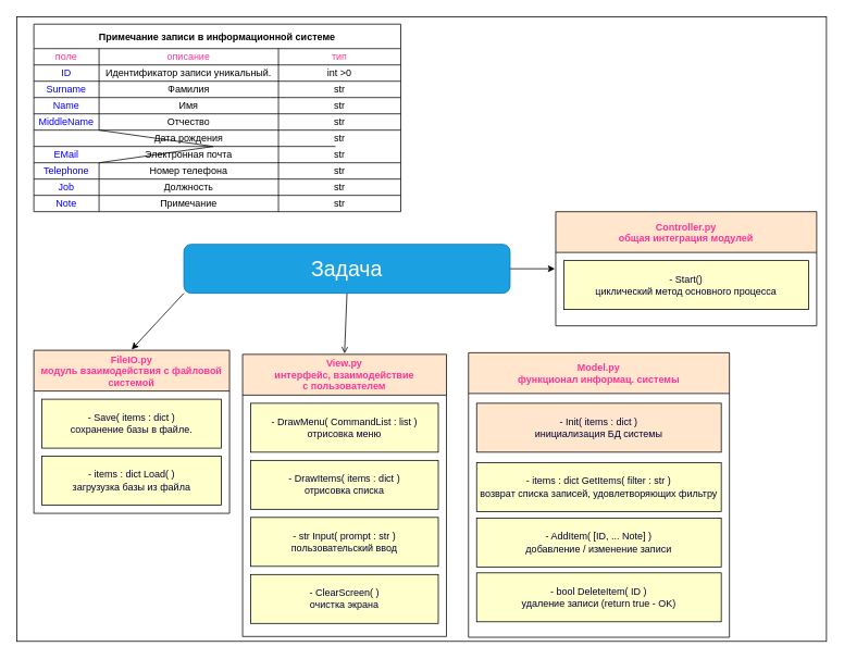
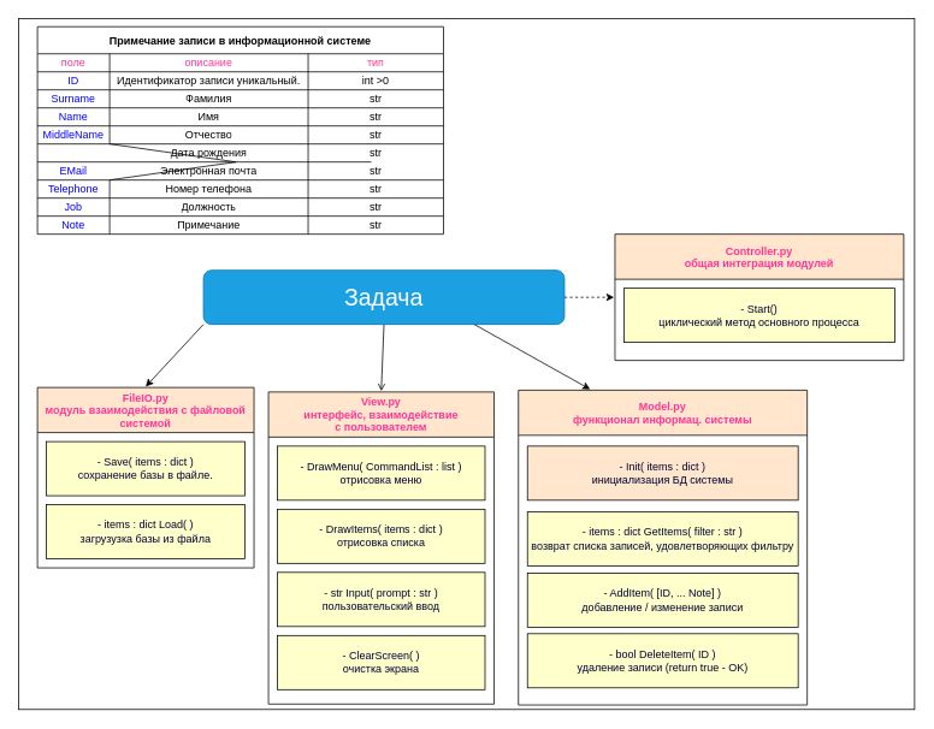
- <mxCell id="49" style="edgeStyle=none;html=1;exitX=1;exitY=0.5;exitDx=0;exitDy=0;entryX=0;entryY=0.5;entryDx=0;entryDy=0;fontColor=#00FF00;strokeColor=#000000;" parent="1" source="50" target="61" edge="1"><mxGeometry relative="1" as="geometry" /></mxCell>
+ <mxCell id="49" style="edgeStyle=none;html=1;exitX=1;exitY=0.5;exitDx=0;exitDy=0;entryX=0;entryY=0.5;entryDx=0;entryDy=0;fontColor=#00FF00;strokeColor=#000000;dashed=1;" parent="1" source="50" target="61" edge="1"><mxGeometry relative="1" as="geometry" /></mxCell>
+ <mxCell id="47" style="edgeStyle=none;html=1;exitX=0.75;exitY=1;exitDx=0;exitDy=0;entryX=0.25;entryY=0;entryDx=0;entryDy=0;fontColor=#00FF00;strokeColor=#000000;" parent="1" source="50" target="56" edge="1"><mxGeometry relative="1" as="geometry" /></mxCell>
